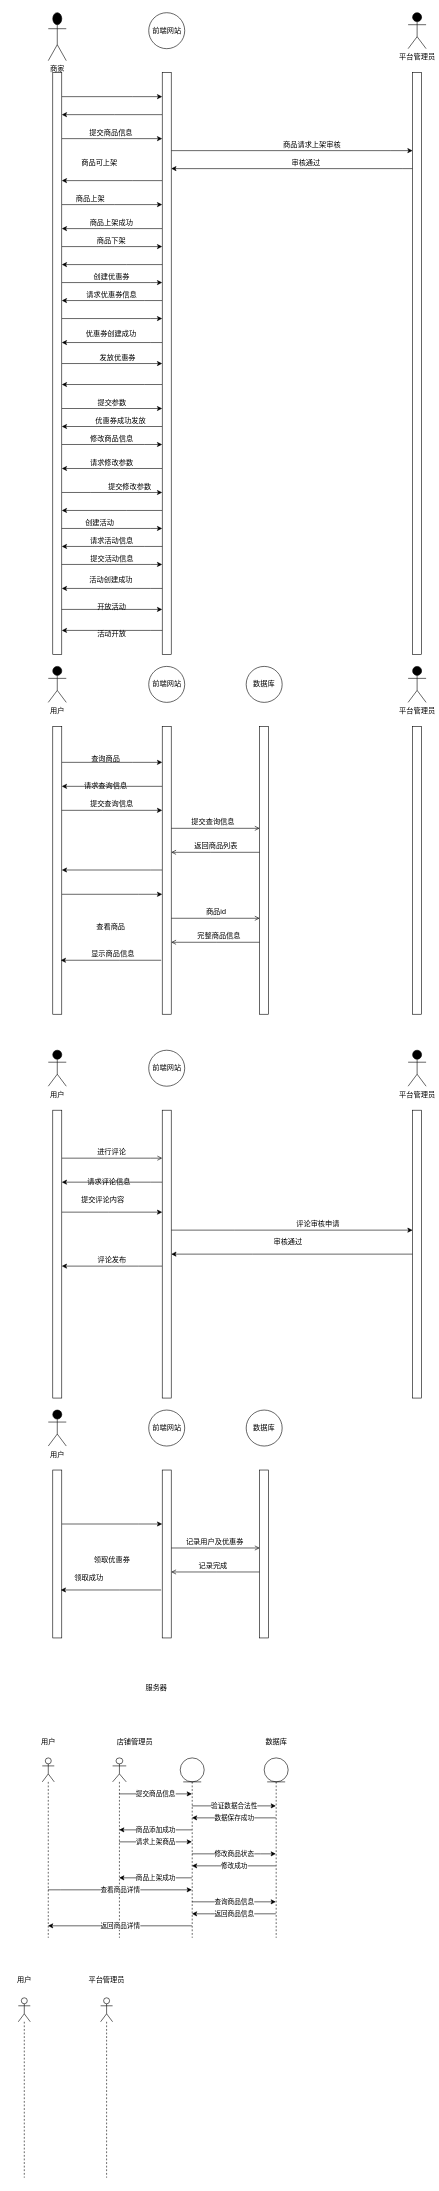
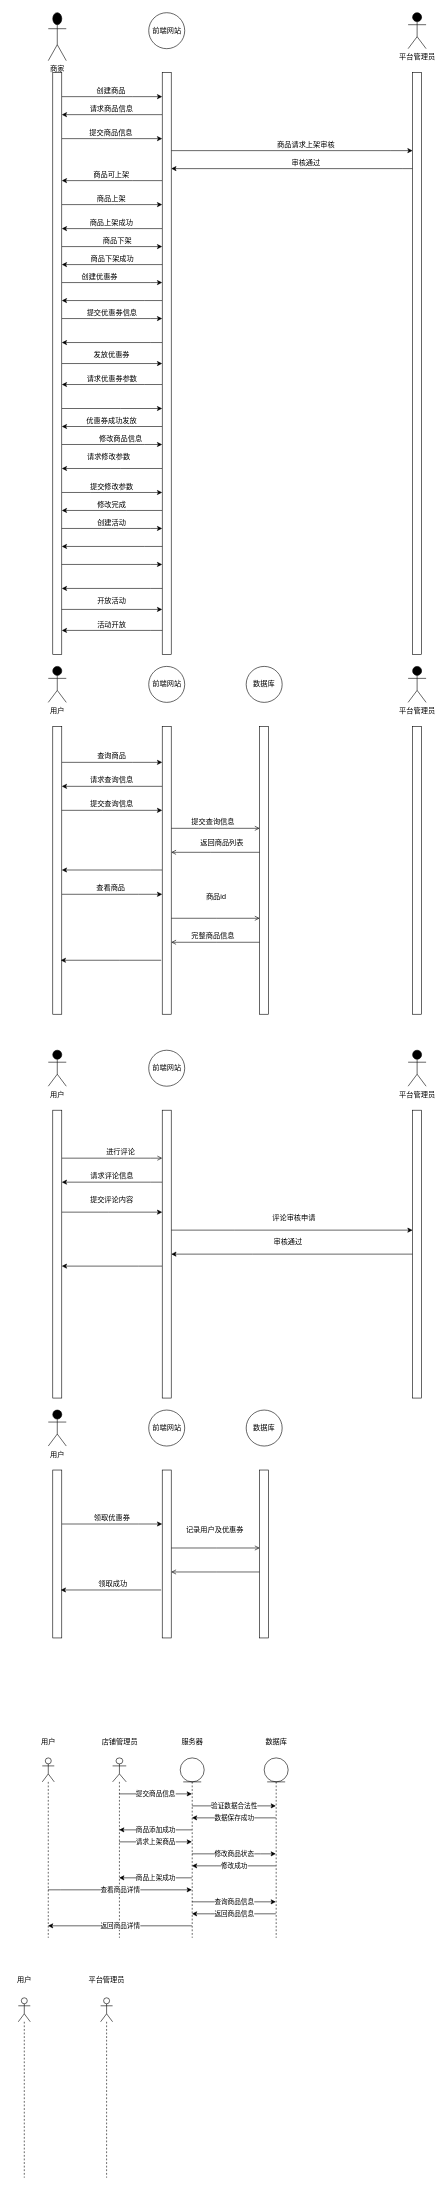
+ <mxCell id="33" value="创建商品" style="text;html=1;strokeColor=none;fillColor=none;align=center;verticalAlign=middle;whiteSpace=wrap;rounded=0;" parent="1" vertex="1"><mxGeometry x="150" y="140" width="70" height="20" as="geometry" /></mxCell>
+ <mxCell id="34" value="请求商品信息" style="text;html=1;strokeColor=none;fillColor=none;align=center;verticalAlign=middle;whiteSpace=wrap;rounded=0;" parent="1" vertex="1"><mxGeometry x="142.5" y="170" width="85" height="20" as="geometry" /></mxCell>
- <mxCell id="36" value="商品请求上架审核" style="text;html=1;strokeColor=none;fillColor=none;align=center;verticalAlign=middle;whiteSpace=wrap;rounded=0;" parent="1" vertex="1"><mxGeometry x="460" y="230" width="120" height="20" as="geometry" /></mxCell>
+ <mxCell id="36" value="商品请求上架审核" style="text;html=1;strokeColor=none;fillColor=none;align=center;verticalAlign=middle;whiteSpace=wrap;rounded=0;" parent="1" vertex="1"><mxGeometry x="450" y="230" width="120" height="20" as="geometry" /></mxCell>
- <mxCell id="38" value="商品可上架" style="text;html=1;strokeColor=none;fillColor=none;align=center;verticalAlign=middle;whiteSpace=wrap;rounded=0;" parent="1" vertex="1"><mxGeometry x="127.5" y="260" width="75" height="20" as="geometry" /></mxCell>
+ <mxCell id="38" value="商品可上架" style="text;html=1;strokeColor=none;fillColor=none;align=center;verticalAlign=middle;whiteSpace=wrap;rounded=0;" parent="1" vertex="1"><mxGeometry x="147.5" y="280" width="75" height="20" as="geometry" /></mxCell>
- <mxCell id="39" value="商品上架" style="text;html=1;strokeColor=none;fillColor=none;align=center;verticalAlign=middle;whiteSpace=wrap;rounded=0;" parent="1" vertex="1"><mxGeometry x="117.5" y="320" width="65" height="20" as="geometry" /></mxCell>
+ <mxCell id="39" value="商品上架" style="text;html=1;strokeColor=none;fillColor=none;align=center;verticalAlign=middle;whiteSpace=wrap;rounded=0;" parent="1" vertex="1"><mxGeometry x="152.5" y="320" width="65" height="20" as="geometry" /></mxCell>
- <mxCell id="42" value="商品下架" style="text;html=1;strokeColor=none;fillColor=none;align=center;verticalAlign=middle;whiteSpace=wrap;rounded=0;" parent="1" vertex="1"><mxGeometry x="152.5" y="390" width="65" height="20" as="geometry" /></mxCell>
+ <mxCell id="42" value="商品下架" style="text;html=1;strokeColor=none;fillColor=none;align=center;verticalAlign=middle;whiteSpace=wrap;rounded=0;" parent="1" vertex="1"><mxGeometry x="162.5" y="390" width="65" height="20" as="geometry" /></mxCell>
+ <mxCell id="43" value="商品下架成功" style="text;html=1;strokeColor=none;fillColor=none;align=center;verticalAlign=middle;whiteSpace=wrap;rounded=0;" parent="1" vertex="1"><mxGeometry x="142.5" y="420" width="87.5" height="20" as="geometry" /></mxCell>
- <mxCell id="44" value="创建优惠券" style="text;html=1;strokeColor=none;fillColor=none;align=center;verticalAlign=middle;whiteSpace=wrap;rounded=0;" parent="1" vertex="1"><mxGeometry x="153.25" y="450" width="66" height="20" as="geometry" /></mxCell>
+ <mxCell id="44" value="创建优惠券" style="text;html=1;strokeColor=none;fillColor=none;align=center;verticalAlign=middle;whiteSpace=wrap;rounded=0;" parent="1" vertex="1"><mxGeometry x="133.25" y="450" width="66" height="20" as="geometry" /></mxCell>
- <mxCell id="45" value="请求优惠券信息" style="text;html=1;strokeColor=none;fillColor=none;align=center;verticalAlign=middle;whiteSpace=wrap;rounded=0;" parent="1" vertex="1"><mxGeometry x="142.25" y="480" width="88" height="20" as="geometry" /></mxCell>
+ <mxCell id="46" value="提交优惠券信息" style="text;html=1;strokeColor=none;fillColor=none;align=center;verticalAlign=middle;whiteSpace=wrap;rounded=0;" parent="1" vertex="1"><mxGeometry x="133.75" y="510" width="105" height="20" as="geometry" /></mxCell>
- <mxCell id="47" value="优惠券创建成功" style="text;html=1;strokeColor=none;fillColor=none;align=center;verticalAlign=middle;whiteSpace=wrap;rounded=0;" parent="1" vertex="1"><mxGeometry x="137.5" y="544.5" width="94" height="20" as="geometry" /></mxCell>
- <mxCell id="48" value="发放优惠券" style="text;html=1;strokeColor=none;fillColor=none;align=center;verticalAlign=middle;whiteSpace=wrap;rounded=0;" parent="1" vertex="1"><mxGeometry x="158.25" y="585" width="76" height="20" as="geometry" /></mxCell>
+ <mxCell id="48" value="发放优惠券" style="text;html=1;strokeColor=none;fillColor=none;align=center;verticalAlign=middle;whiteSpace=wrap;rounded=0;" parent="1" vertex="1"><mxGeometry x="148.25" y="580" width="76" height="20" as="geometry" /></mxCell>
+ <mxCell id="49" value="请求优惠券参数" style="text;html=1;strokeColor=none;fillColor=none;align=center;verticalAlign=middle;whiteSpace=wrap;rounded=0;" parent="1" vertex="1"><mxGeometry x="138.75" y="620" width="95" height="20" as="geometry" /></mxCell>
- <mxCell id="50" value="提交参数" style="text;html=1;strokeColor=none;fillColor=none;align=center;verticalAlign=middle;whiteSpace=wrap;rounded=0;" parent="1" vertex="1"><mxGeometry x="158.75" y="660" width="55" height="20" as="geometry" /></mxCell>
- <mxCell id="51" value="优惠券成功发放" style="text;html=1;strokeColor=none;fillColor=none;align=center;verticalAlign=middle;whiteSpace=wrap;rounded=0;" parent="1" vertex="1"><mxGeometry x="154.25" y="690" width="94" height="20" as="geometry" /></mxCell>
+ <mxCell id="51" value="优惠券成功发放" style="text;html=1;strokeColor=none;fillColor=none;align=center;verticalAlign=middle;whiteSpace=wrap;rounded=0;" parent="1" vertex="1"><mxGeometry x="139.25" y="690" width="94" height="20" as="geometry" /></mxCell>
- <mxCell id="64" value="修改商品信息" style="text;html=1;strokeColor=none;fillColor=none;align=center;verticalAlign=middle;whiteSpace=wrap;rounded=0;" parent="1" vertex="1"><mxGeometry x="148.25" y="720" width="76" height="20" as="geometry" /></mxCell>
+ <mxCell id="64" value="修改商品信息" style="text;html=1;strokeColor=none;fillColor=none;align=center;verticalAlign=middle;whiteSpace=wrap;rounded=0;" parent="1" vertex="1"><mxGeometry x="163.25" y="720" width="76" height="20" as="geometry" /></mxCell>
- <mxCell id="65" value="请求修改参数" style="text;html=1;strokeColor=none;fillColor=none;align=center;verticalAlign=middle;whiteSpace=wrap;rounded=0;" parent="1" vertex="1"><mxGeometry x="148.25" y="760" width="76" height="20" as="geometry" /></mxCell>
+ <mxCell id="65" value="请求修改参数" style="text;html=1;strokeColor=none;fillColor=none;align=center;verticalAlign=middle;whiteSpace=wrap;rounded=0;" parent="1" vertex="1"><mxGeometry x="143.25" y="750" width="76" height="20" as="geometry" /></mxCell>
- <mxCell id="66" value="提交修改参数" style="text;html=1;strokeColor=none;fillColor=none;align=center;verticalAlign=middle;whiteSpace=wrap;rounded=0;" parent="1" vertex="1"><mxGeometry x="179.25" y="800" width="74" height="20" as="geometry" /></mxCell>
+ <mxCell id="66" value="提交修改参数" style="text;html=1;strokeColor=none;fillColor=none;align=center;verticalAlign=middle;whiteSpace=wrap;rounded=0;" parent="1" vertex="1"><mxGeometry x="149.25" y="800" width="74" height="20" as="geometry" /></mxCell>
+ <mxCell id="67" value="修改完成" style="text;html=1;strokeColor=none;fillColor=none;align=center;verticalAlign=middle;whiteSpace=wrap;rounded=0;" parent="1" vertex="1"><mxGeometry x="155.25" y="830" width="62" height="20" as="geometry" /></mxCell>
- <mxCell id="73" value="创建活动" style="text;html=1;strokeColor=none;fillColor=none;align=center;verticalAlign=middle;whiteSpace=wrap;rounded=0;" parent="1" vertex="1"><mxGeometry x="133.25" y="860" width="66" height="20" as="geometry" /></mxCell>
+ <mxCell id="73" value="创建活动" style="text;html=1;strokeColor=none;fillColor=none;align=center;verticalAlign=middle;whiteSpace=wrap;rounded=0;" parent="1" vertex="1"><mxGeometry x="153.25" y="860" width="66" height="20" as="geometry" /></mxCell>
- <mxCell id="74" value="请求活动信息" style="text;html=1;strokeColor=none;fillColor=none;align=center;verticalAlign=middle;whiteSpace=wrap;rounded=0;" parent="1" vertex="1"><mxGeometry x="142.25" y="890" width="88" height="20" as="geometry" /></mxCell>
- <mxCell id="75" value="提交活动信息" style="text;html=1;strokeColor=none;fillColor=none;align=center;verticalAlign=middle;whiteSpace=wrap;rounded=0;" parent="1" vertex="1"><mxGeometry x="133.75" y="920" width="105" height="20" as="geometry" /></mxCell>
- <mxCell id="76" value="活动创建成功" style="text;html=1;strokeColor=none;fillColor=none;align=center;verticalAlign=middle;whiteSpace=wrap;rounded=0;" parent="1" vertex="1"><mxGeometry x="137.5" y="954.5" width="94" height="20" as="geometry" /></mxCell>
- <mxCell id="77" value="开放活动" style="text;html=1;strokeColor=none;fillColor=none;align=center;verticalAlign=middle;whiteSpace=wrap;rounded=0;" parent="1" vertex="1"><mxGeometry x="148.25" y="1000" width="76" height="20" as="geometry" /></mxCell>
+ <mxCell id="77" value="开放活动" style="text;html=1;strokeColor=none;fillColor=none;align=center;verticalAlign=middle;whiteSpace=wrap;rounded=0;" parent="1" vertex="1"><mxGeometry x="148.25" y="990" width="76" height="20" as="geometry" /></mxCell>
- <mxCell id="79" value="活动开放" style="text;html=1;strokeColor=none;fillColor=none;align=center;verticalAlign=middle;whiteSpace=wrap;rounded=0;" parent="1" vertex="1"><mxGeometry x="148.25" y="1045" width="76" height="20" as="geometry" /></mxCell>
+ <mxCell id="79" value="活动开放" style="text;html=1;strokeColor=none;fillColor=none;align=center;verticalAlign=middle;whiteSpace=wrap;rounded=0;" parent="1" vertex="1"><mxGeometry x="148.25" y="1030" width="76" height="20" as="geometry" /></mxCell>
- <mxCell id="80" value="查询商品" style="text;html=1;strokeColor=none;fillColor=none;align=center;verticalAlign=middle;whiteSpace=wrap;rounded=0;" parent="1" vertex="1"><mxGeometry x="148.25" y="1255" width="56" height="20" as="geometry" /></mxCell>
+ <mxCell id="80" value="查询商品" style="text;html=1;strokeColor=none;fillColor=none;align=center;verticalAlign=middle;whiteSpace=wrap;rounded=0;" parent="1" vertex="1"><mxGeometry x="158.25" y="1250" width="56" height="20" as="geometry" /></mxCell>
- <mxCell id="81" value="请求查询信息" style="text;html=1;strokeColor=none;fillColor=none;align=center;verticalAlign=middle;whiteSpace=wrap;rounded=0;" parent="1" vertex="1"><mxGeometry x="135.37" y="1300" width="81.75" height="20" as="geometry" /></mxCell>
+ <mxCell id="81" value="请求查询信息" style="text;html=1;strokeColor=none;fillColor=none;align=center;verticalAlign=middle;whiteSpace=wrap;rounded=0;" parent="1" vertex="1"><mxGeometry x="145.37" y="1290" width="81.75" height="20" as="geometry" /></mxCell>
- <mxCell id="106" value="返回商品列表" style="text;html=1;strokeColor=none;fillColor=none;align=center;verticalAlign=middle;whiteSpace=wrap;rounded=0;" parent="1" vertex="1"><mxGeometry x="320" y="1400" width="80" height="20" as="geometry" /></mxCell>
+ <mxCell id="106" value="返回商品列表" style="text;html=1;strokeColor=none;fillColor=none;align=center;verticalAlign=middle;whiteSpace=wrap;rounded=0;" parent="1" vertex="1"><mxGeometry x="330" y="1395" width="80" height="20" as="geometry" /></mxCell>
- <mxCell id="107" value="商品id" style="text;html=1;strokeColor=none;fillColor=none;align=center;verticalAlign=middle;whiteSpace=wrap;rounded=0;" parent="1" vertex="1"><mxGeometry x="340" y="1510" width="40" height="20" as="geometry" /></mxCell>
+ <mxCell id="107" value="商品id" style="text;html=1;strokeColor=none;fillColor=none;align=center;verticalAlign=middle;whiteSpace=wrap;rounded=0;" parent="1" vertex="1"><mxGeometry x="340" y="1485" width="40" height="20" as="geometry" /></mxCell>
- <mxCell id="62" value="查看商品" style="text;html=1;strokeColor=none;fillColor=none;align=center;verticalAlign=middle;whiteSpace=wrap;rounded=0;" parent="1" vertex="1"><mxGeometry x="157.01" y="1535" width="55" height="20" as="geometry" /></mxCell>
+ <mxCell id="62" value="查看商品" style="text;html=1;strokeColor=none;fillColor=none;align=center;verticalAlign=middle;whiteSpace=wrap;rounded=0;" parent="1" vertex="1"><mxGeometry x="157.01" y="1470" width="55" height="20" as="geometry" /></mxCell>
- <mxCell id="108" value="完整商品信息" style="text;html=1;strokeColor=none;fillColor=none;align=center;verticalAlign=middle;whiteSpace=wrap;rounded=0;" parent="1" vertex="1"><mxGeometry x="320" y="1550" width="90" height="20" as="geometry" /></mxCell>
+ <mxCell id="108" value="完整商品信息" style="text;html=1;strokeColor=none;fillColor=none;align=center;verticalAlign=middle;whiteSpace=wrap;rounded=0;" parent="1" vertex="1"><mxGeometry x="310" y="1550" width="90" height="20" as="geometry" /></mxCell>
- <mxCell id="63" value="显示商品信息" style="text;html=1;strokeColor=none;fillColor=none;align=center;verticalAlign=middle;whiteSpace=wrap;rounded=0;" parent="1" vertex="1"><mxGeometry x="150" y="1580" width="76" height="20" as="geometry" /></mxCell>
- <mxCell id="99" value="进行评论" style="text;html=1;strokeColor=none;fillColor=none;align=center;verticalAlign=middle;whiteSpace=wrap;rounded=0;" parent="1" vertex="1"><mxGeometry x="149.25" y="1910" width="74" height="20" as="geometry" /></mxCell>
+ <mxCell id="99" value="进行评论" style="text;html=1;strokeColor=none;fillColor=none;align=center;verticalAlign=middle;whiteSpace=wrap;rounded=0;" parent="1" vertex="1"><mxGeometry x="164.25" y="1910" width="74" height="20" as="geometry" /></mxCell>
- <mxCell id="100" value="请求评论信息" style="text;html=1;strokeColor=none;fillColor=none;align=center;verticalAlign=middle;whiteSpace=wrap;rounded=0;" parent="1" vertex="1"><mxGeometry x="140.88" y="1960" width="80.75" height="20" as="geometry" /></mxCell>
+ <mxCell id="100" value="请求评论信息" style="text;html=1;strokeColor=none;fillColor=none;align=center;verticalAlign=middle;whiteSpace=wrap;rounded=0;" parent="1" vertex="1"><mxGeometry x="145.88" y="1950" width="80.75" height="20" as="geometry" /></mxCell>
- <mxCell id="95" value="提交评论内容" style="text;html=1;strokeColor=none;fillColor=none;align=center;verticalAlign=middle;whiteSpace=wrap;rounded=0;" parent="1" vertex="1"><mxGeometry x="133.38" y="1990" width="75.75" height="20" as="geometry" /></mxCell>
+ <mxCell id="95" value="提交评论内容" style="text;html=1;strokeColor=none;fillColor=none;align=center;verticalAlign=middle;whiteSpace=wrap;rounded=0;" parent="1" vertex="1"><mxGeometry x="148.38" y="1990" width="75.75" height="20" as="geometry" /></mxCell>
- <mxCell id="96" value="评论审核申请" style="text;html=1;strokeColor=none;fillColor=none;align=center;verticalAlign=middle;whiteSpace=wrap;rounded=0;" parent="1" vertex="1"><mxGeometry x="490" y="2030" width="80" height="20" as="geometry" /></mxCell>
+ <mxCell id="96" value="评论审核申请" style="text;html=1;strokeColor=none;fillColor=none;align=center;verticalAlign=middle;whiteSpace=wrap;rounded=0;" parent="1" vertex="1"><mxGeometry x="450" y="2020" width="80" height="20" as="geometry" /></mxCell>
- <mxCell id="98" value="评论发布" style="text;html=1;strokeColor=none;fillColor=none;align=center;verticalAlign=middle;whiteSpace=wrap;rounded=0;" parent="1" vertex="1"><mxGeometry x="158.75" y="2090" width="55" height="20" as="geometry" /></mxCell>
- <mxCell id="121" value="记录用户及优惠券" style="text;html=1;strokeColor=none;fillColor=none;align=center;verticalAlign=middle;whiteSpace=wrap;rounded=0;" parent="1" vertex="1"><mxGeometry x="307.5" y="2560" width="100" height="20" as="geometry" /></mxCell>
+ <mxCell id="121" value="记录用户及优惠券" style="text;html=1;strokeColor=none;fillColor=none;align=center;verticalAlign=middle;whiteSpace=wrap;rounded=0;" parent="1" vertex="1"><mxGeometry x="307.5" y="2540" width="100" height="20" as="geometry" /></mxCell>
- <mxCell id="116" value="领取优惠券" style="text;html=1;strokeColor=none;fillColor=none;align=center;verticalAlign=middle;whiteSpace=wrap;rounded=0;" parent="1" vertex="1"><mxGeometry x="149.76" y="2590" width="72.99" height="20" as="geometry" /></mxCell>
+ <mxCell id="116" value="领取优惠券" style="text;html=1;strokeColor=none;fillColor=none;align=center;verticalAlign=middle;whiteSpace=wrap;rounded=0;" parent="1" vertex="1"><mxGeometry x="149.76" y="2520" width="72.99" height="20" as="geometry" /></mxCell>
- <mxCell id="122" value="记录完成" style="text;html=1;strokeColor=none;fillColor=none;align=center;verticalAlign=middle;whiteSpace=wrap;rounded=0;" parent="1" vertex="1"><mxGeometry x="310" y="2600" width="90" height="20" as="geometry" /></mxCell>
- <mxCell id="117" value="领取成功" style="text;html=1;strokeColor=none;fillColor=none;align=center;verticalAlign=middle;whiteSpace=wrap;rounded=0;" parent="1" vertex="1"><mxGeometry x="110" y="2620" width="76" height="20" as="geometry" /></mxCell>
+ <mxCell id="117" value="领取成功" style="text;html=1;strokeColor=none;fillColor=none;align=center;verticalAlign=middle;whiteSpace=wrap;rounded=0;" parent="1" vertex="1"><mxGeometry x="150" y="2630" width="76" height="20" as="geometry" /></mxCell>
- <mxCell id="142" value="服务器" style="text;html=1;align=center;verticalAlign=middle;resizable=0;points=[];autosize=1;" vertex="1" parent="1"><mxGeometry x="235" y="2803" width="50" height="20" as="geometry" /></mxCell>
+ <mxCell id="142" value="服务器" style="text;html=1;align=center;verticalAlign=middle;resizable=0;points=[];autosize=1;" vertex="1" parent="1"><mxGeometry x="295" y="2893" width="50" height="20" as="geometry" /></mxCell>
- <mxCell id="141" value="店铺管理员" style="text;html=1;align=center;verticalAlign=middle;resizable=0;points=[];autosize=1;" vertex="1" parent="1"><mxGeometry x="183.75" y="2893" width="80" height="20" as="geometry" /></mxCell>
+ <mxCell id="141" value="店铺管理员" style="text;html=1;align=center;verticalAlign=middle;resizable=0;points=[];autosize=1;" vertex="1" parent="1"><mxGeometry x="158.75" y="2893" width="80" height="20" as="geometry" /></mxCell>
